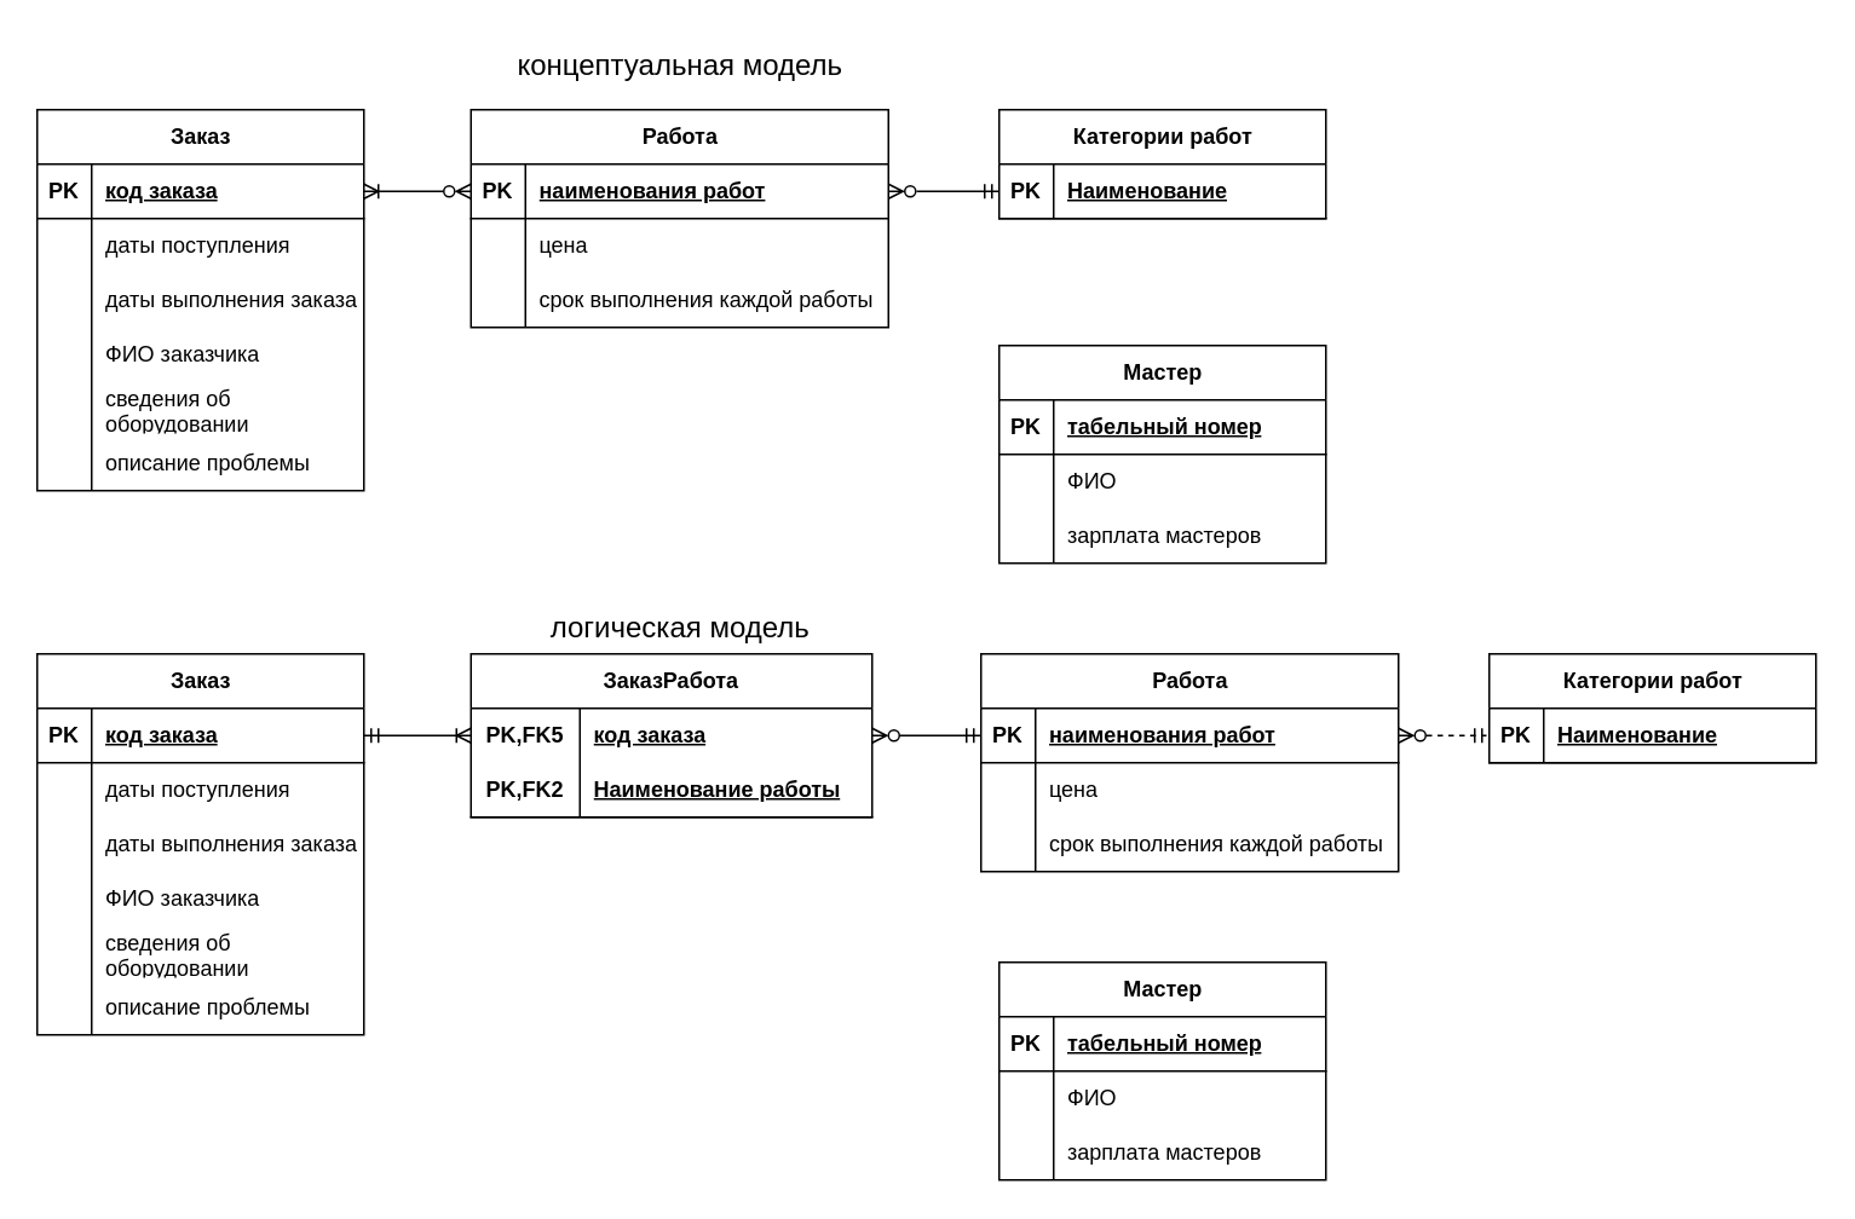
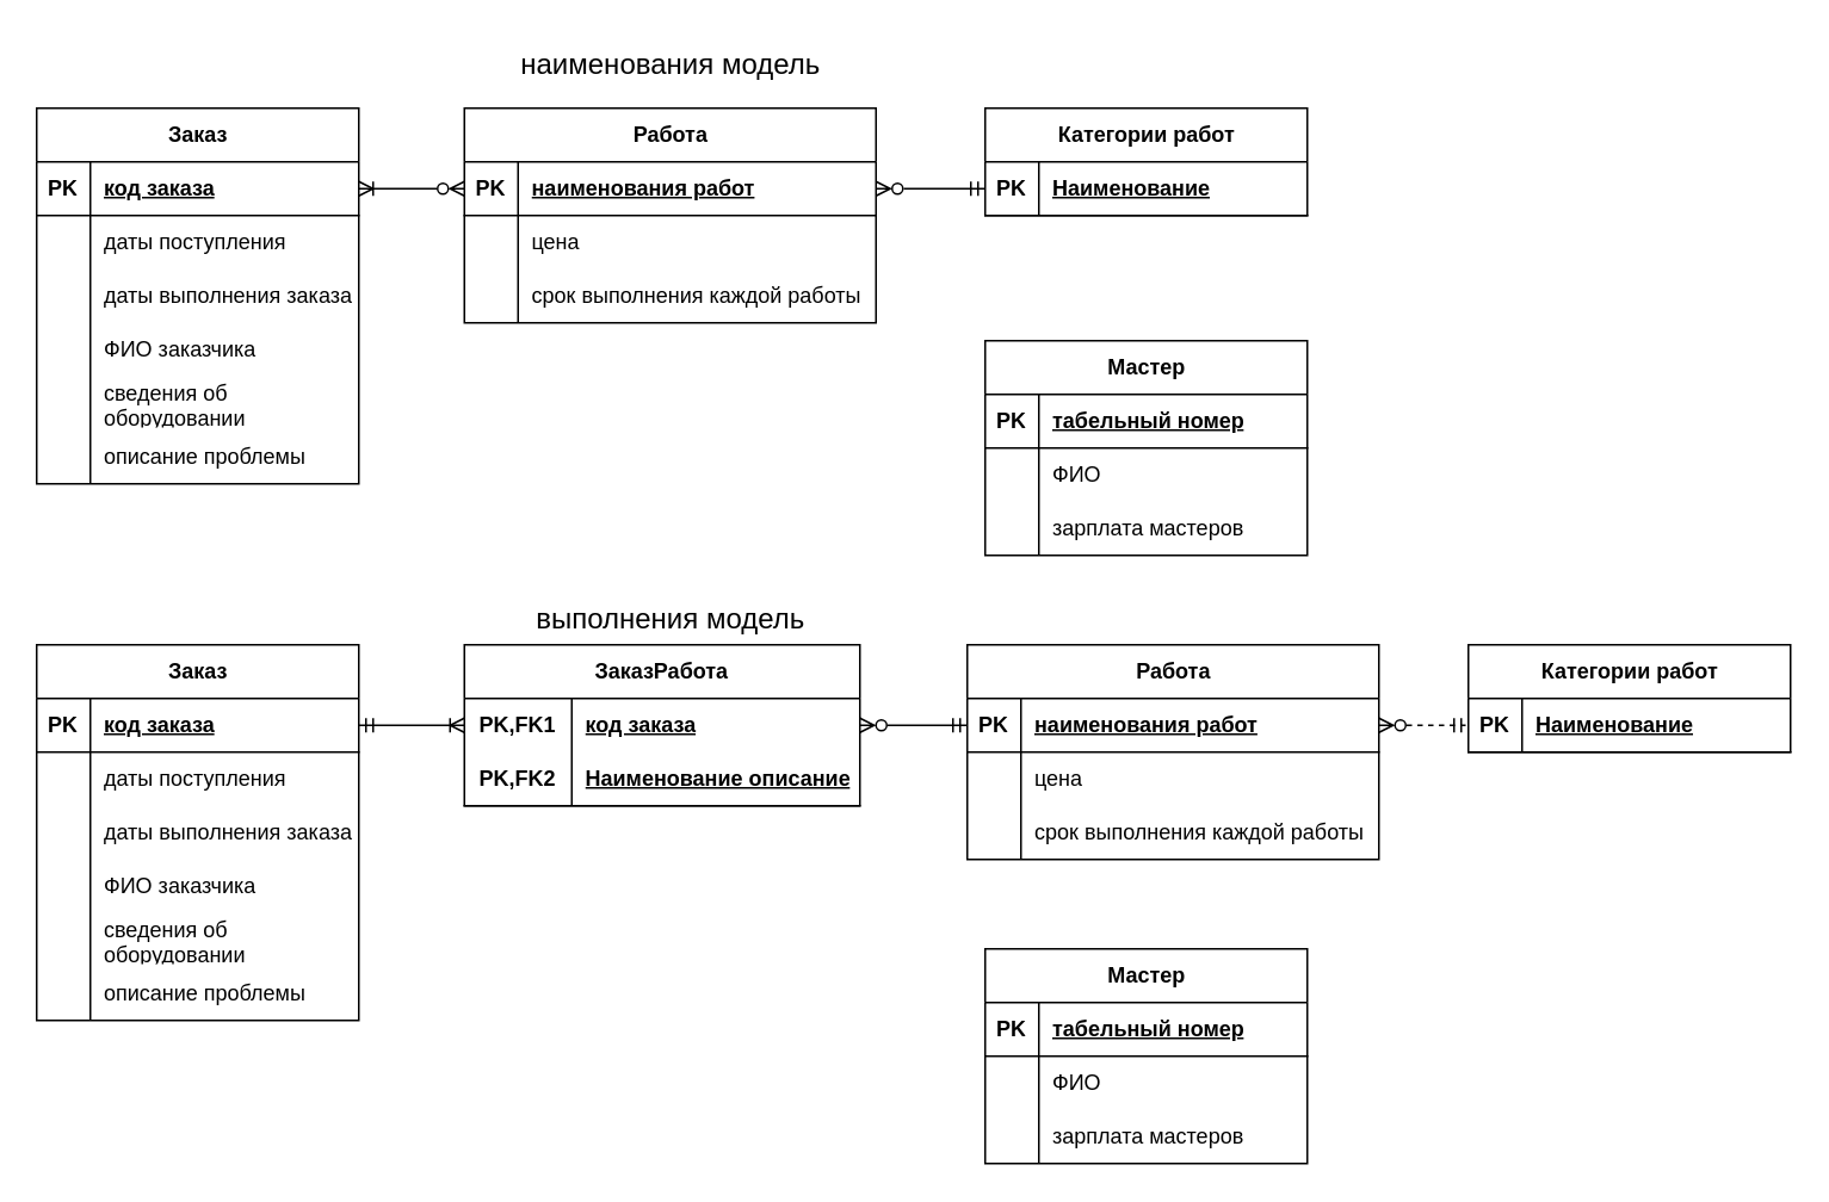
- <mxCell id="47" value=" концептуальная модель" style="text;html=1;align=center;verticalAlign=middle;resizable=0;points=[];autosize=1;strokeColor=none;fillColor=none;strokeWidth=0;fontSize=16;" vertex="1" parent="1"><mxGeometry x="274" width="200" height="30" as="geometry" y="20" /></mxCell>
+ <mxCell id="47" value=" наименования модель" style="text;html=1;align=center;verticalAlign=middle;resizable=0;points=[];autosize=1;strokeColor=none;fillColor=none;strokeWidth=0;fontSize=16;" vertex="1" parent="1"><mxGeometry x="274" width="200" height="30" as="geometry" y="20" /></mxCell>
- <mxCell id="48" value="логическая модель" style="text;html=1;align=center;verticalAlign=middle;resizable=0;points=[];autosize=1;strokeColor=none;fillColor=none;fontSize=16;" vertex="1" parent="1"><mxGeometry x="289" y="330" width="170" height="30" as="geometry" /></mxCell>
+ <mxCell id="48" value="выполнения модель" style="text;html=1;align=center;verticalAlign=middle;resizable=0;points=[];autosize=1;strokeColor=none;fillColor=none;fontSize=16;" vertex="1" parent="1"><mxGeometry x="289" y="330" width="170" height="30" as="geometry" /></mxCell>
- <mxCell id="84" value="PK,FK5" style="shape=partialRectangle;connectable=0;fillColor=none;top=0;left=0;bottom=0;right=0;fontStyle=1;overflow=hidden;html=1;whiteSpace=wrap;" vertex="1" parent="83"><mxGeometry width="60" height="30" as="geometry"><mxRectangle width="60" height="30" as="alternateBounds" /></mxGeometry></mxCell>
+ <mxCell id="84" value="PK,FK1" style="shape=partialRectangle;connectable=0;fillColor=none;top=0;left=0;bottom=0;right=0;fontStyle=1;overflow=hidden;html=1;whiteSpace=wrap;" vertex="1" parent="83"><mxGeometry width="60" height="30" as="geometry"><mxRectangle width="60" height="30" as="alternateBounds" /></mxGeometry></mxCell>
- <mxCell id="88" value="Наименование работы" style="shape=partialRectangle;connectable=0;fillColor=none;top=0;left=0;bottom=0;right=0;align=left;spacingLeft=6;fontStyle=5;overflow=hidden;html=1;whiteSpace=wrap;" vertex="1" parent="86"><mxGeometry x="60" width="161" height="30" as="geometry"><mxRectangle width="161" height="30" as="alternateBounds" /></mxGeometry></mxCell>
+ <mxCell id="88" value="Наименование описание" style="shape=partialRectangle;connectable=0;fillColor=none;top=0;left=0;bottom=0;right=0;align=left;spacingLeft=6;fontStyle=5;overflow=hidden;html=1;whiteSpace=wrap;" vertex="1" parent="86"><mxGeometry x="60" width="161" height="30" as="geometry"><mxRectangle width="161" height="30" as="alternateBounds" /></mxGeometry></mxCell>
